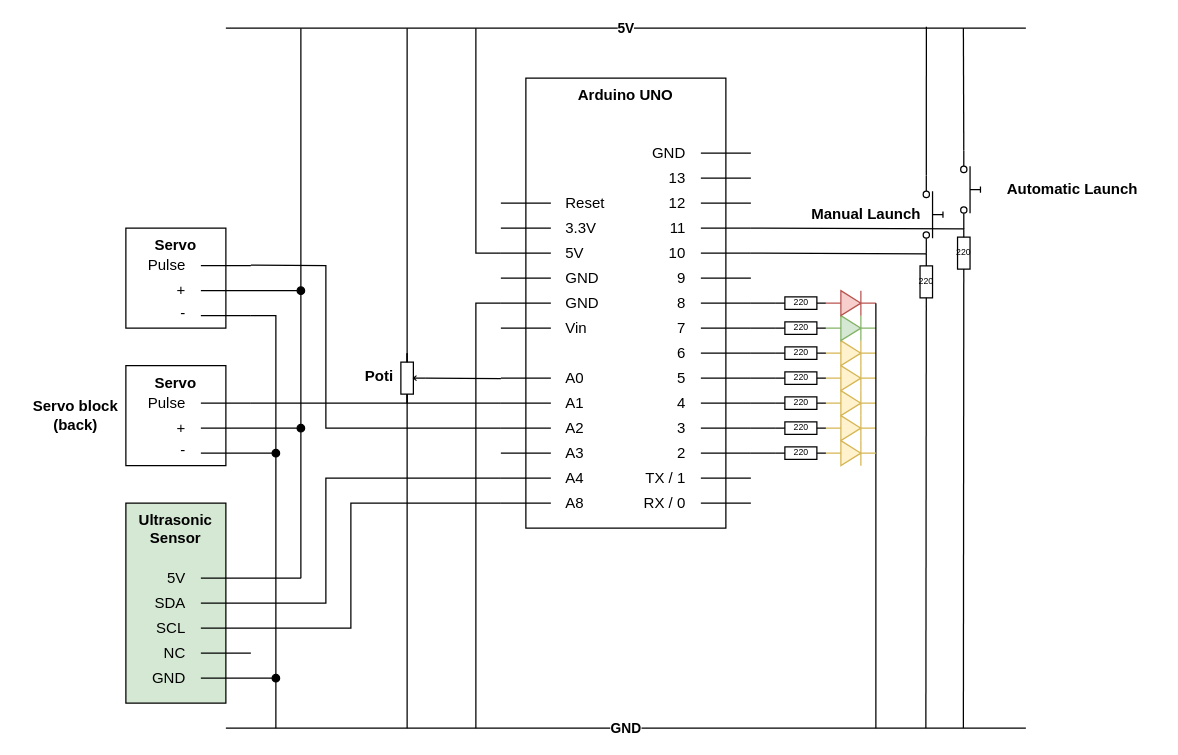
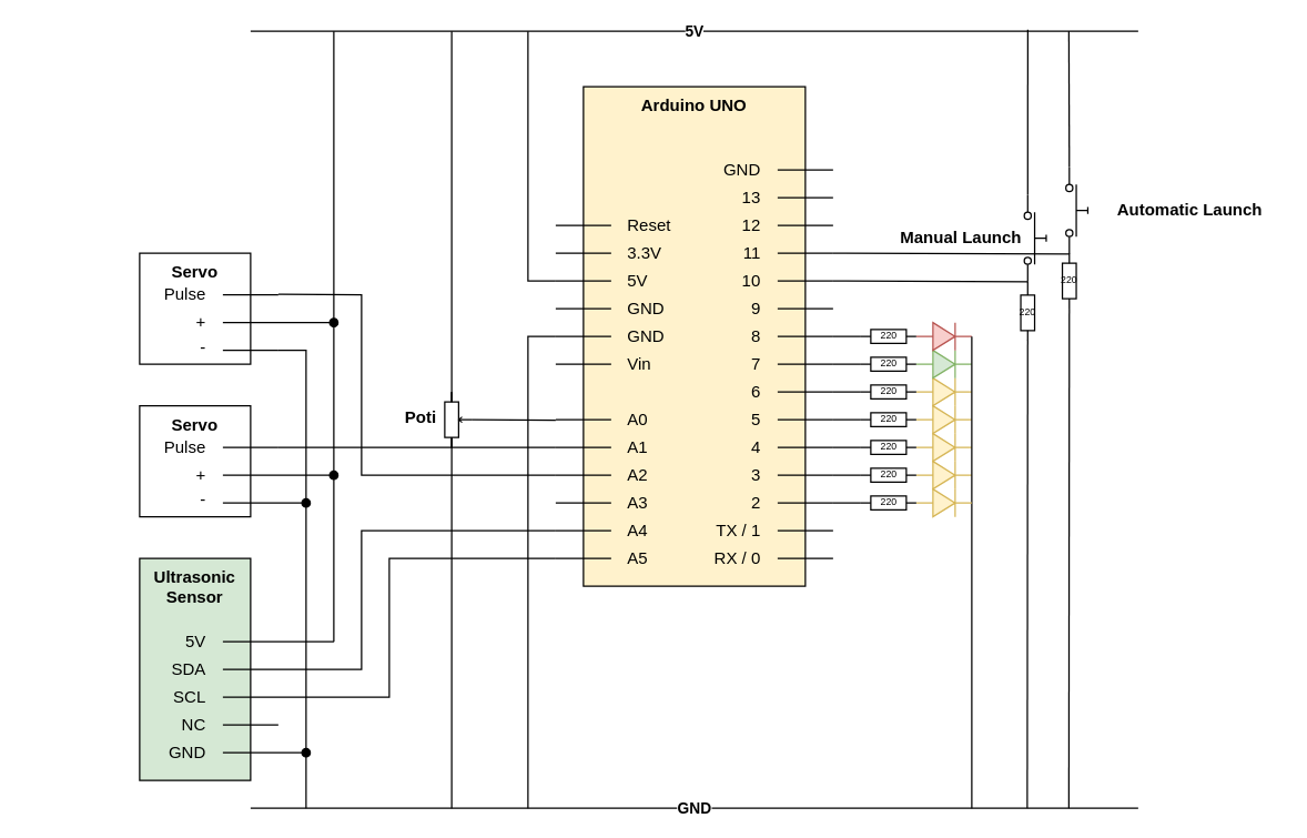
- <mxCell id="2" value="&lt;div&gt;&lt;b&gt;Arduino UNO&lt;/b&gt;&lt;/div&gt;" style="rounded=0;whiteSpace=wrap;html=1;verticalAlign=top;" parent="1" vertex="1"><mxGeometry x="420" y="62" width="160" height="360" as="geometry" /></mxCell>
+ <mxCell id="2" value="&lt;div&gt;&lt;b&gt;Arduino UNO&lt;/b&gt;&lt;/div&gt;" style="rounded=0;whiteSpace=wrap;html=1;verticalAlign=top;fillColor=#fff2cc;" parent="1" vertex="1"><mxGeometry x="420" y="62" width="160" height="360" as="geometry" /></mxCell>
- <mxCell id="116" value="Servo block (back)" style="text;strokeColor=none;align=center;fillColor=none;html=1;verticalAlign=middle;whiteSpace=wrap;rounded=0;fontStyle=1" vertex="1" parent="1"><mxGeometry x="20" y="317" width="80" height="30" as="geometry" /></mxCell>
- <mxCell id="42" value="A8" style="text;html=1;align=left;verticalAlign=middle;whiteSpace=wrap;rounded=0;" parent="1" vertex="1"><mxGeometry x="450" y="392" width="40" height="20" as="geometry" /></mxCell>
+ <mxCell id="42" value="A5" style="text;html=1;align=left;verticalAlign=middle;whiteSpace=wrap;rounded=0;" parent="1" vertex="1"><mxGeometry x="450" y="392" width="40" height="20" as="geometry" /></mxCell>
